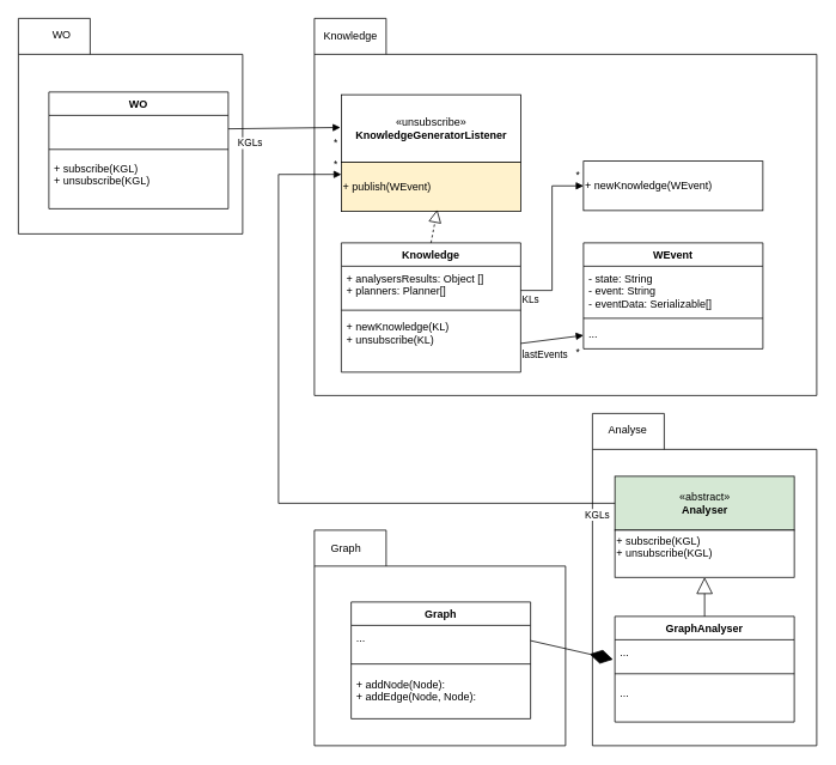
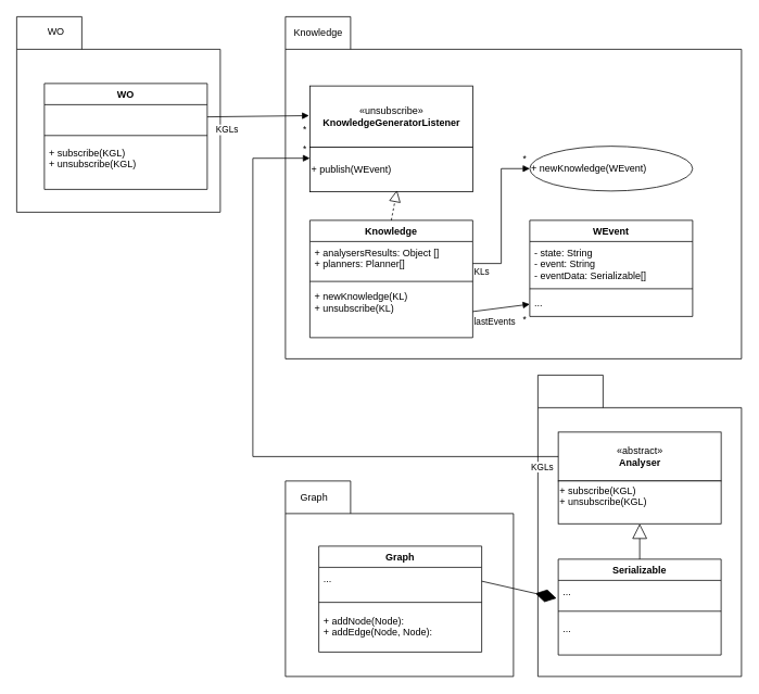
- <mxCell id="25" value="+ newKnowledge(WEvent)" style="html=1;align=left;" parent="24" vertex="1"><mxGeometry y="75" width="200" height="55" as="geometry" /></mxCell>
+ <mxCell id="25" value="+ newKnowledge(WEvent)" style="ellipse;html=1;align=left;" parent="24" vertex="1"><mxGeometry y="75" width="200" height="55" as="geometry" /></mxCell>
- <mxCell id="19" value="+ publish(WEvent)" style="html=1;align=left;fillColor=#fff2cc;" parent="17" vertex="1"><mxGeometry y="75" width="200" height="55" as="geometry" /></mxCell>
+ <mxCell id="19" value="+ publish(WEvent)" style="html=1;align=left;" parent="17" vertex="1"><mxGeometry y="75" width="200" height="55" as="geometry" /></mxCell>
- <mxCell id="28" value="Analyse" style="text;html=1;align=center;verticalAlign=middle;resizable=0;points=[];autosize=1;strokeColor=none;" parent="26" vertex="1"><mxGeometry x="8.929" y="8.81" width="60" height="20" as="geometry" /></mxCell>
- <mxCell id="30" value="«abstract»&lt;br&gt;&lt;span style=&quot;font-weight: 700&quot;&gt;Analyser&lt;/span&gt;" style="html=1;fillColor=#d5e8d4;" parent="29" vertex="1"><mxGeometry width="200" height="60" as="geometry" /></mxCell>
+ <mxCell id="30" value="«abstract»&lt;br&gt;&lt;span style=&quot;font-weight: 700&quot;&gt;Analyser&lt;/span&gt;" style="html=1;" parent="29" vertex="1"><mxGeometry width="200" height="60" as="geometry" /></mxCell>
- <mxCell id="32" value="GraphAnalyser" style="swimlane;fontStyle=1;align=center;verticalAlign=top;childLayout=stackLayout;horizontal=1;startSize=26;horizontalStack=0;resizeParent=1;resizeParentMax=0;resizeLast=0;collapsible=1;marginBottom=0;" parent="26" vertex="1"><mxGeometry x="25" y="226.002" width="200" height="117.619" as="geometry"><mxRectangle x="1030" y="374" width="120" height="26" as="alternateBounds" /></mxGeometry></mxCell>
+ <mxCell id="32" value="Serializable" style="swimlane;fontStyle=1;align=center;verticalAlign=top;childLayout=stackLayout;horizontal=1;startSize=26;horizontalStack=0;resizeParent=1;resizeParentMax=0;resizeLast=0;collapsible=1;marginBottom=0;" parent="26" vertex="1"><mxGeometry x="25" y="226.002" width="200" height="117.619" as="geometry"><mxRectangle x="1030" y="374" width="120" height="26" as="alternateBounds" /></mxGeometry></mxCell>
